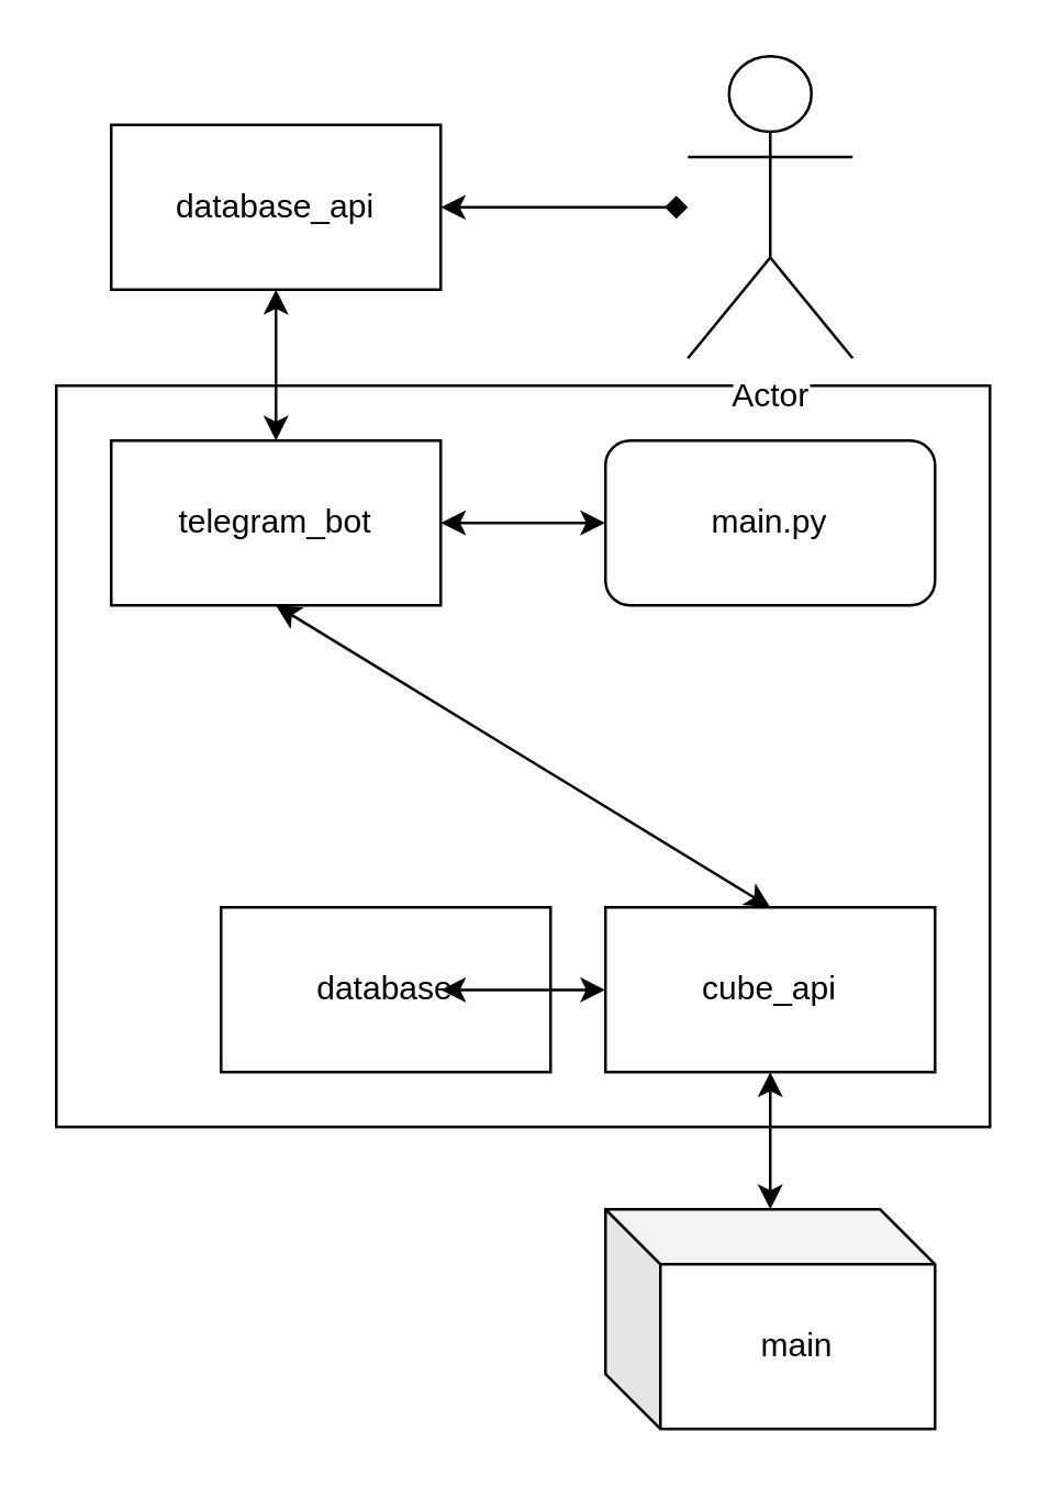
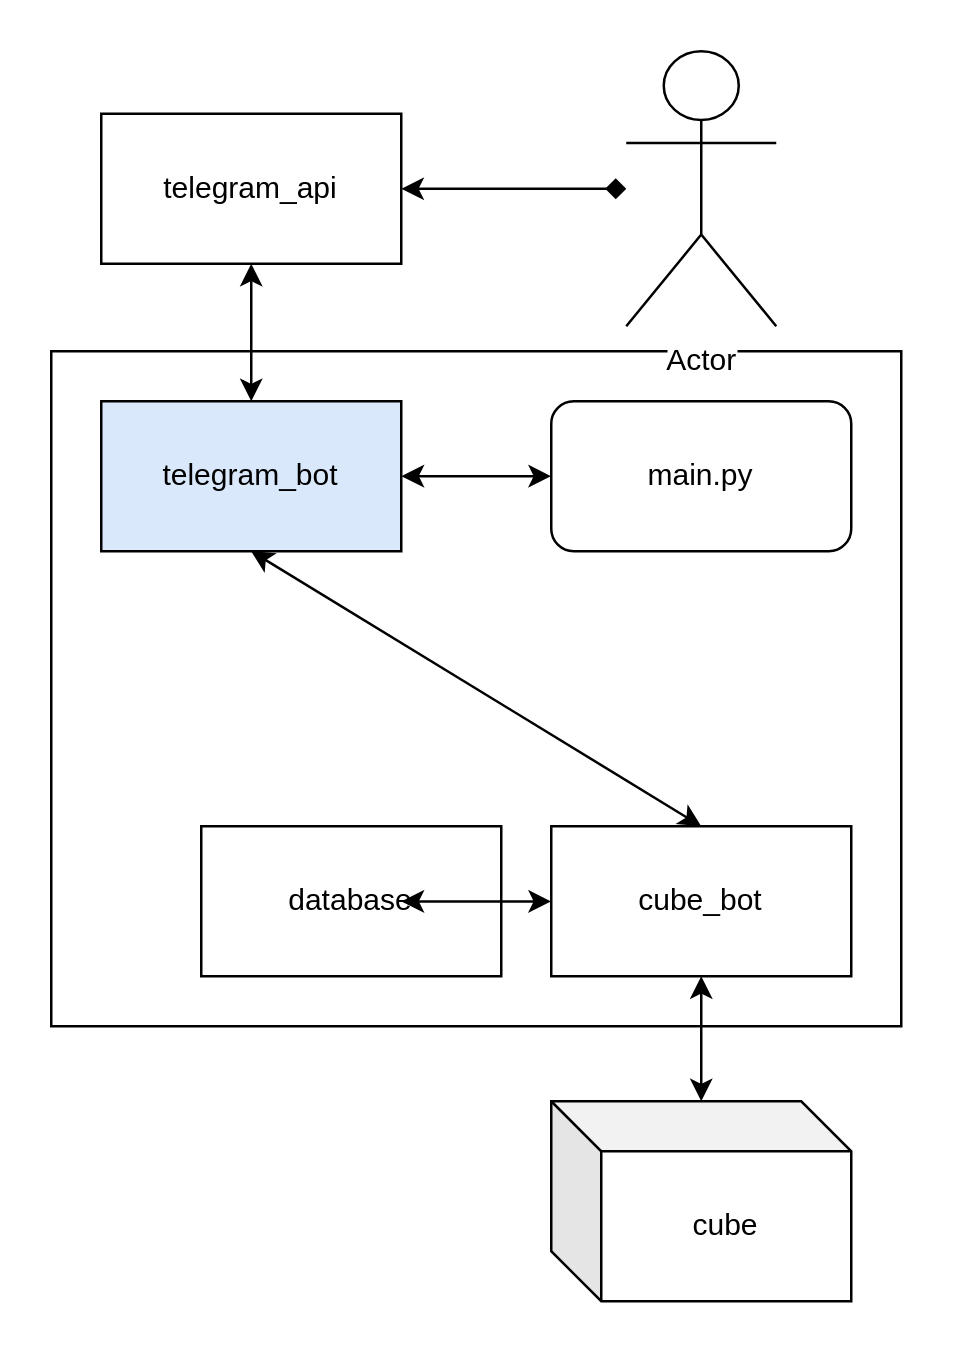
- <mxCell id="8" value="database_api" style="rounded=0;whiteSpace=wrap;html=1;fillColor=none;" vertex="1" parent="1"><mxGeometry x="40" y="45" width="120" height="60" as="geometry" /></mxCell>
+ <mxCell id="8" value="telegram_api" style="rounded=0;whiteSpace=wrap;html=1;fillColor=none;" vertex="1" parent="1"><mxGeometry x="40" y="45" width="120" height="60" as="geometry" /></mxCell>
- <mxCell id="5" value="telegram_bot" style="rounded=0;whiteSpace=wrap;html=1;" vertex="1" parent="1"><mxGeometry x="40" y="160" width="120" height="60" as="geometry" /></mxCell>
+ <mxCell id="5" value="telegram_bot" style="rounded=0;whiteSpace=wrap;html=1;fillColor=#dae8fc;" vertex="1" parent="1"><mxGeometry x="40" y="160" width="120" height="60" as="geometry" /></mxCell>
- <mxCell id="3" value="&lt;div&gt;cube_api&lt;/div&gt;" style="rounded=0;whiteSpace=wrap;html=1;" vertex="1" parent="1"><mxGeometry x="220" y="330" width="120" height="60" as="geometry" /></mxCell>
+ <mxCell id="3" value="&lt;div&gt;cube_bot&lt;/div&gt;" style="rounded=0;whiteSpace=wrap;html=1;" vertex="1" parent="1"><mxGeometry x="220" y="330" width="120" height="60" as="geometry" /></mxCell>
- <mxCell id="9" value="main" style="shape=cube;whiteSpace=wrap;html=1;boundedLbl=1;backgroundOutline=1;darkOpacity=0.05;darkOpacity2=0.1;fillColor=none;" vertex="1" parent="1"><mxGeometry x="220" y="440" width="120" height="80" as="geometry" /></mxCell>
+ <mxCell id="9" value="cube" style="shape=cube;whiteSpace=wrap;html=1;boundedLbl=1;backgroundOutline=1;darkOpacity=0.05;darkOpacity2=0.1;fillColor=none;" vertex="1" parent="1"><mxGeometry x="220" y="440" width="120" height="80" as="geometry" /></mxCell>
